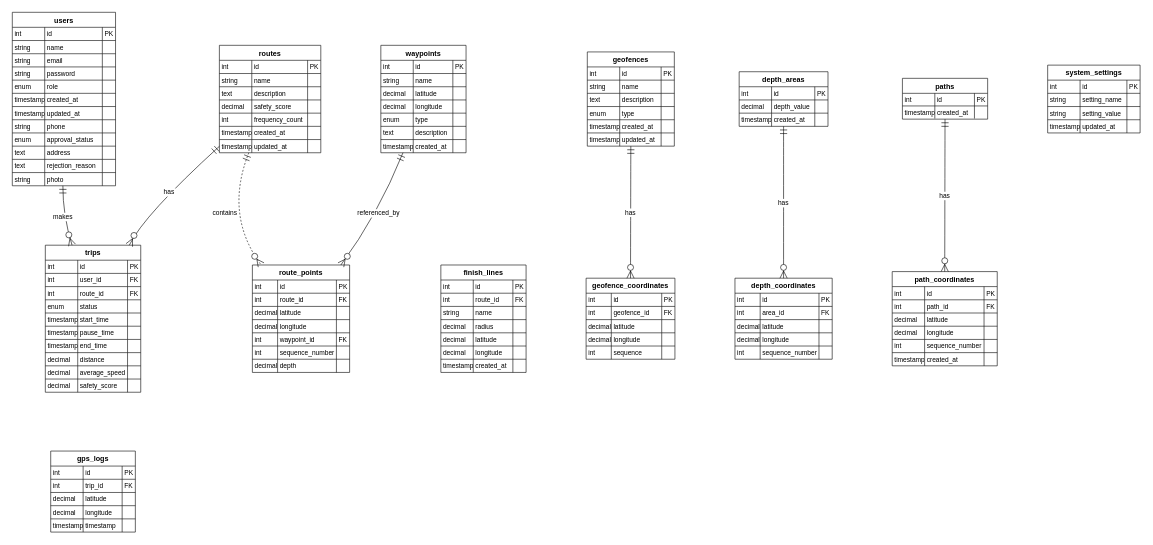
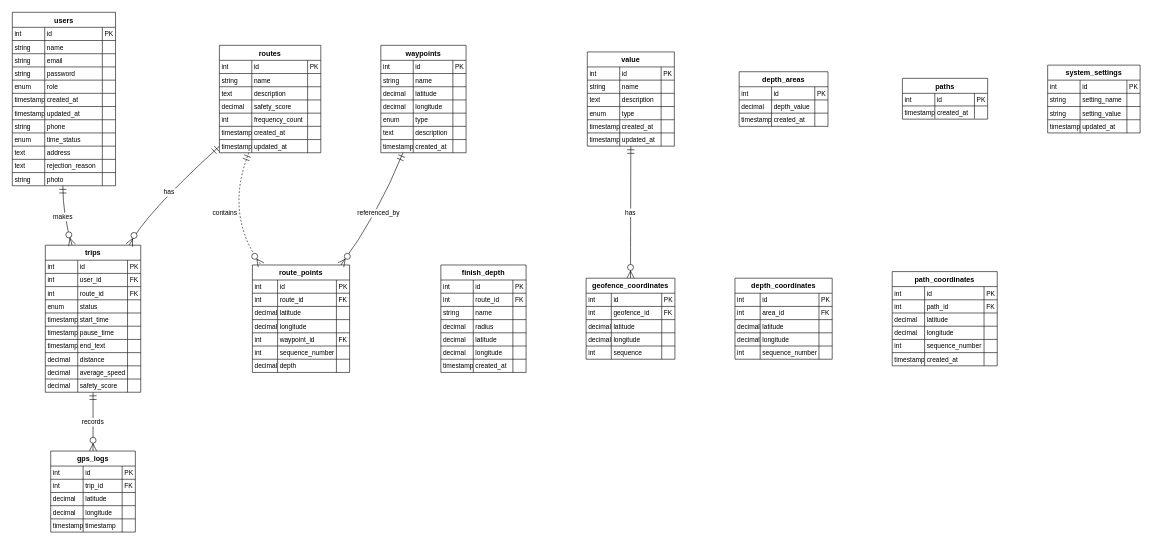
- <mxCell id="229" value="geofences" style="shape=table;startSize=25;container=1;collapsible=0;childLayout=tableLayout;fixedRows=1;rowLines=1;fontStyle=1;align=center;resizeLast=1;" vertex="1" parent="1"><mxGeometry x="978" y="86" width="145" height="157" as="geometry" /></mxCell>
+ <mxCell id="229" value="value" style="shape=table;startSize=25;container=1;collapsible=0;childLayout=tableLayout;fixedRows=1;rowLines=1;fontStyle=1;align=center;resizeLast=1;" vertex="1" parent="1"><mxGeometry x="978" y="86" width="145" height="157" as="geometry" /></mxCell>
- <mxCell id="37" value="approval_status" style="shape=partialRectangle;connectable=0;fillColor=none;top=0;left=0;bottom=0;right=0;align=left;spacingLeft=2;overflow=hidden;fontSize=11;" vertex="1" parent="35"><mxGeometry x="54" width="96" height="22" as="geometry"><mxRectangle width="96" height="22" as="alternateBounds" /></mxGeometry></mxCell>
+ <mxCell id="37" value="time_status" style="shape=partialRectangle;connectable=0;fillColor=none;top=0;left=0;bottom=0;right=0;align=left;spacingLeft=2;overflow=hidden;fontSize=11;" vertex="1" parent="35"><mxGeometry x="54" width="96" height="22" as="geometry"><mxRectangle width="96" height="22" as="alternateBounds" /></mxGeometry></mxCell>
- <mxCell id="366" value="has" style="curved=1;startArrow=ERmandOne;startSize=10;;endArrow=ERzeroToMany;endSize=10;;exitX=0.5;exitY=1;entryX=0.5;entryY=0;rounded=0;" edge="1" parent="1" source="275" target="288"><mxGeometry relative="1" as="geometry"><Array as="points" /></mxGeometry></mxCell>
- <mxCell id="367" value="has" style="curved=1;startArrow=ERmandOne;startSize=10;;endArrow=ERzeroToMany;endSize=10;;exitX=0.5;exitY=0.99;entryX=0.5;entryY=0;rounded=0;" edge="1" parent="1" source="309" target="318"><mxGeometry relative="1" as="geometry"><Array as="points" /></mxGeometry></mxCell>
- <mxCell id="150" value="finish_lines" style="shape=table;startSize=25;container=1;collapsible=0;childLayout=tableLayout;fixedRows=1;rowLines=1;fontStyle=1;align=center;resizeLast=1;" vertex="1" parent="1"><mxGeometry x="734" y="441" width="142" height="179" as="geometry" /></mxCell>
+ <mxCell id="150" value="finish_depth" style="shape=table;startSize=25;container=1;collapsible=0;childLayout=tableLayout;fixedRows=1;rowLines=1;fontStyle=1;align=center;resizeLast=1;" vertex="1" parent="1"><mxGeometry x="734" y="441" width="142" height="179" as="geometry" /></mxCell>
- <mxCell id="78" value="end_time" style="shape=partialRectangle;connectable=0;fillColor=none;top=0;left=0;bottom=0;right=0;align=left;spacingLeft=2;overflow=hidden;fontSize=11;" vertex="1" parent="76"><mxGeometry x="54" width="83" height="22" as="geometry"><mxRectangle width="83" height="22" as="alternateBounds" /></mxGeometry></mxCell>
+ <mxCell id="78" value="end_text" style="shape=partialRectangle;connectable=0;fillColor=none;top=0;left=0;bottom=0;right=0;align=left;spacingLeft=2;overflow=hidden;fontSize=11;" vertex="1" parent="76"><mxGeometry x="54" width="83" height="22" as="geometry"><mxRectangle width="83" height="22" as="alternateBounds" /></mxGeometry></mxCell>
+ <mxCell id="363" value="records" style="curved=1;startArrow=ERmandOne;startSize=10;;endArrow=ERzeroToMany;endSize=10;;exitX=0.5;exitY=1;entryX=0.5;entryY=0;rounded=0;" edge="1" parent="1" source="51" target="179"><mxGeometry relative="1" as="geometry"><Array as="points" /></mxGeometry></mxCell>
